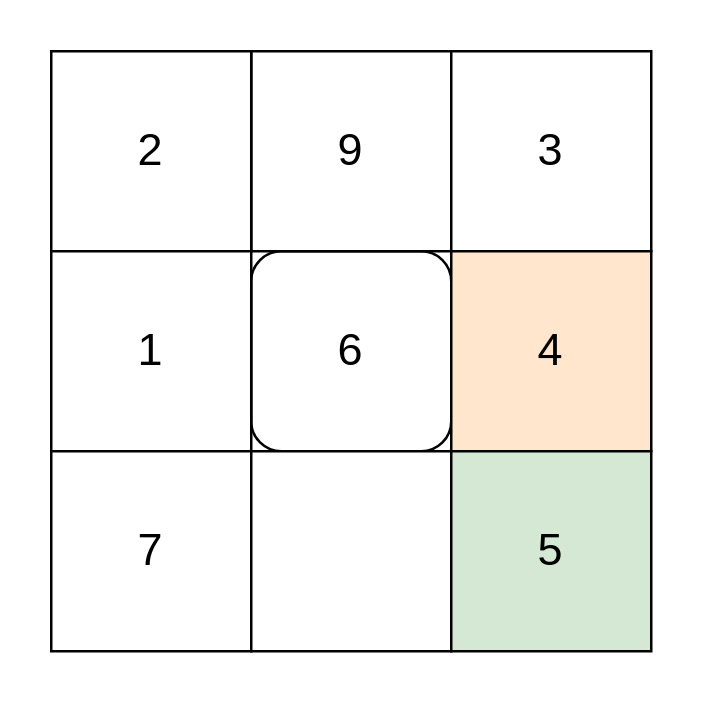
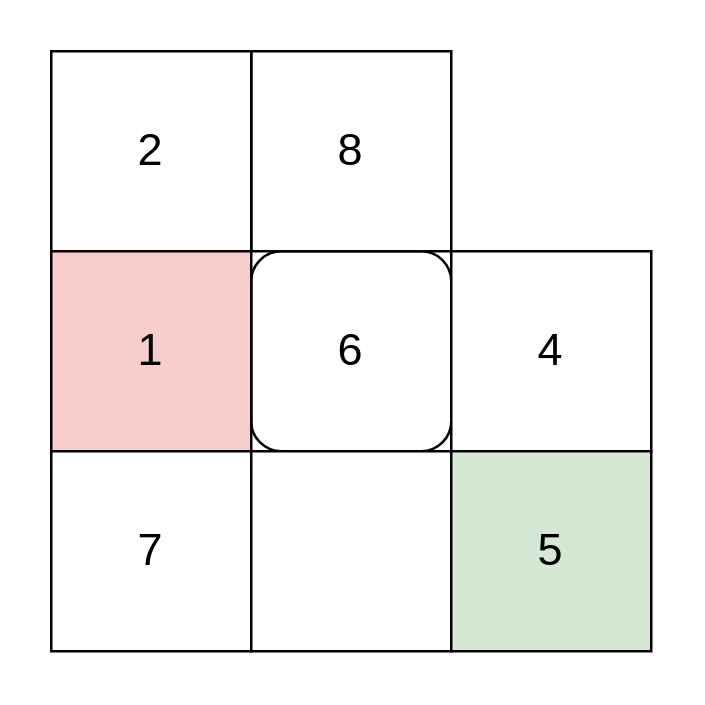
- <mxCell id="3" value="9" style="whiteSpace=wrap;html=1;aspect=fixed;fontSize=18;" vertex="1" parent="1"><mxGeometry x="100" y="20" width="80" height="80" as="geometry" /></mxCell>
+ <mxCell id="3" value="8" style="whiteSpace=wrap;html=1;aspect=fixed;fontSize=18;" vertex="1" parent="1"><mxGeometry x="100" y="20" width="80" height="80" as="geometry" /></mxCell>
- <mxCell id="4" value="3" style="whiteSpace=wrap;html=1;aspect=fixed;fontSize=18;" vertex="1" parent="1"><mxGeometry x="180" y="20" width="80" height="80" as="geometry" /></mxCell>
- <mxCell id="7" value="1" style="whiteSpace=wrap;html=1;aspect=fixed;fontSize=18;" vertex="1" parent="1"><mxGeometry x="20" y="100" width="80" height="80" as="geometry" /></mxCell>
+ <mxCell id="7" value="1" style="whiteSpace=wrap;html=1;aspect=fixed;fontSize=18;fillColor=#f8cecc;" vertex="1" parent="1"><mxGeometry x="20" y="100" width="80" height="80" as="geometry" /></mxCell>
- <mxCell id="5" value="4" style="whiteSpace=wrap;html=1;aspect=fixed;fontSize=18;fillColor=#ffe6cc;" vertex="1" parent="1"><mxGeometry x="180" y="100" width="80" height="80" as="geometry" /></mxCell>
+ <mxCell id="5" value="4" style="whiteSpace=wrap;html=1;aspect=fixed;fontSize=18;" vertex="1" parent="1"><mxGeometry x="180" y="100" width="80" height="80" as="geometry" /></mxCell>
